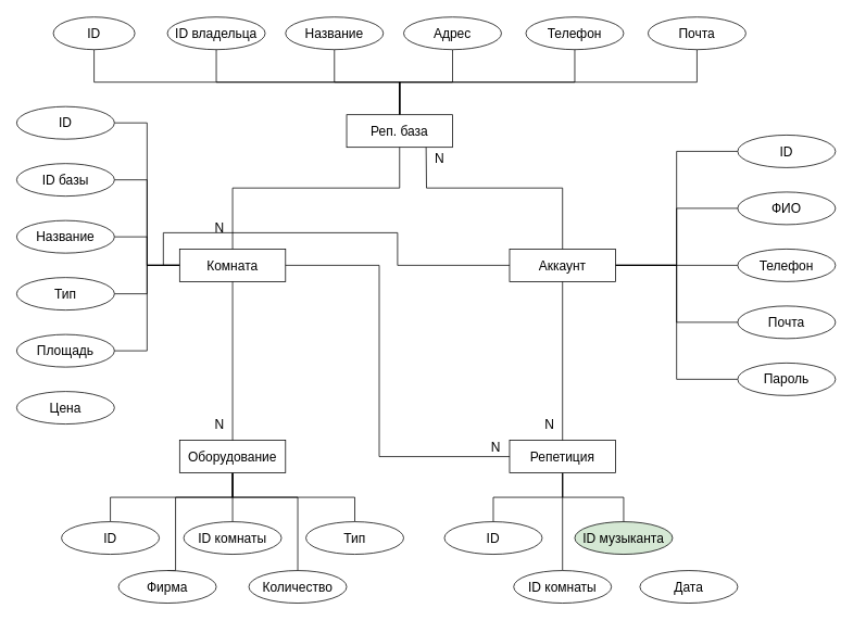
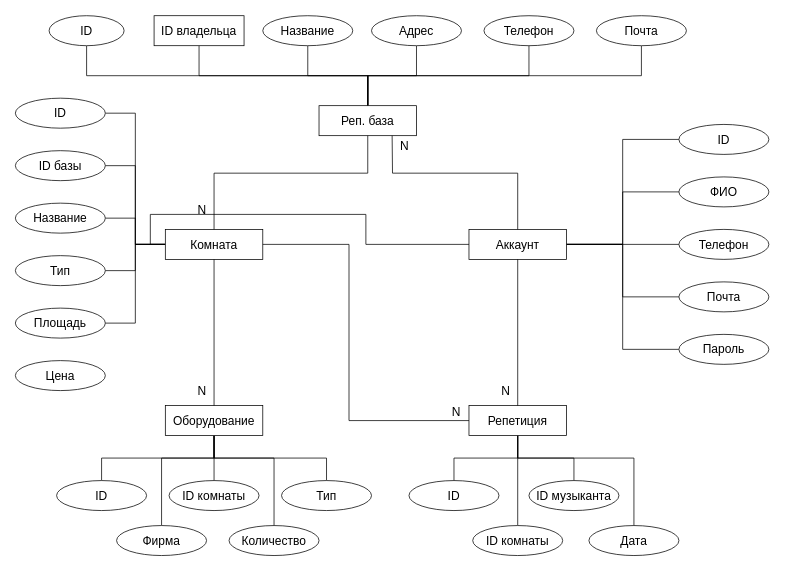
- <mxCell id="10" value="ID владельца" style="ellipse;whiteSpace=wrap;html=1;align=center;fontSize=16;" vertex="1" parent="1"><mxGeometry x="205" y="20" width="120" height="40" as="geometry" /></mxCell>
+ <mxCell id="10" value="ID владельца" style="whiteSpace=wrap;html=1;align=center;fontSize=16;rounded=0;" vertex="1" parent="1"><mxGeometry x="205" y="20" width="120" height="40" as="geometry" /></mxCell>
+ <mxCell id="53" style="edgeStyle=orthogonalEdgeStyle;rounded=0;orthogonalLoop=1;jettySize=auto;html=1;exitX=0.5;exitY=1;exitDx=0;exitDy=0;entryX=0.5;entryY=0;entryDx=0;entryDy=0;endArrow=none;endFill=0;fontSize=16;" edge="1" parent="1" source="54" target="58"><mxGeometry relative="1" as="geometry"><Array as="points"><mxPoint x="690" y="610" /><mxPoint x="845" y="610" /></Array></mxGeometry></mxCell>
- <mxCell id="56" value="ID музыканта" style="ellipse;whiteSpace=wrap;html=1;align=center;fontSize=16;fillColor=#d5e8d4;" vertex="1" parent="1"><mxGeometry x="705" y="640" width="120" height="40" as="geometry" /></mxCell>
+ <mxCell id="56" value="ID музыканта" style="ellipse;whiteSpace=wrap;html=1;align=center;fontSize=16;" vertex="1" parent="1"><mxGeometry x="705" y="640" width="120" height="40" as="geometry" /></mxCell>
- <mxCell id="48" value="Фирма" style="ellipse;whiteSpace=wrap;html=1;align=center;fontSize=16;" vertex="1" parent="1"><mxGeometry x="145" y="700" width="120" height="40" as="geometry" /></mxCell>
+ <mxCell id="48" value="Фирма" style="ellipse;whiteSpace=wrap;html=1;align=center;fontSize=16;" vertex="1" parent="1"><mxGeometry x="155" y="700" width="120" height="40" as="geometry" /></mxCell>
